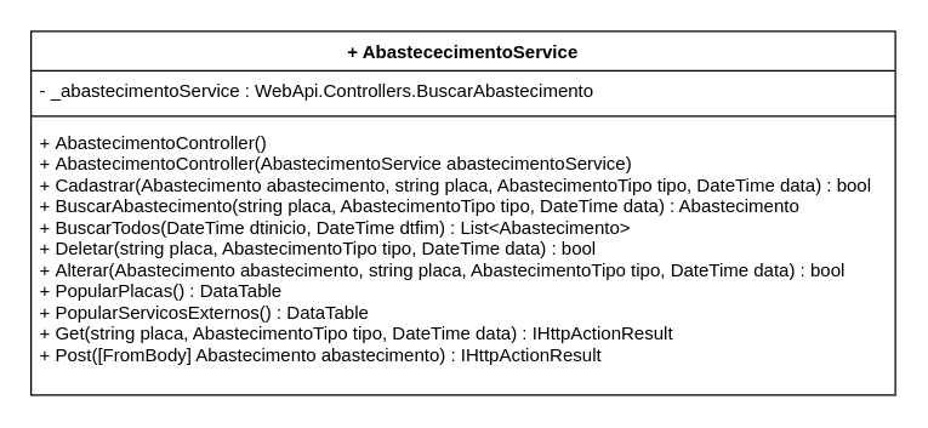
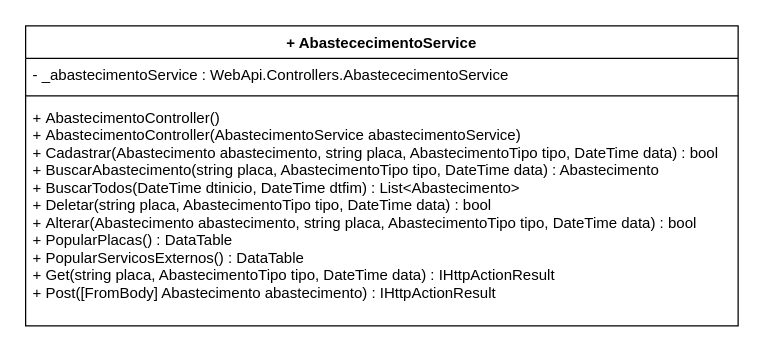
- <mxCell id="3" value="- _abastecimentoService : WebApi.Controllers.BuscarAbastecimento" parent="2" vertex="1" style="text;strokeColor=none;fillColor=none;align=left;verticalAlign=top;spacingLeft=4;spacingRight=4;overflow=hidden;rotatable=0;points=[[0,0.5],[1,0.5]];portConstraint=eastwest;"><mxGeometry as="geometry" width="570" height="26" y="26" /></mxCell>
+ <mxCell id="3" value="- _abastecimentoService : WebApi.Controllers.AbastececimentoService" parent="2" vertex="1" style="text;strokeColor=none;fillColor=none;align=left;verticalAlign=top;spacingLeft=4;spacingRight=4;overflow=hidden;rotatable=0;points=[[0,0.5],[1,0.5]];portConstraint=eastwest;"><mxGeometry as="geometry" width="570" height="26" y="26" /></mxCell>
